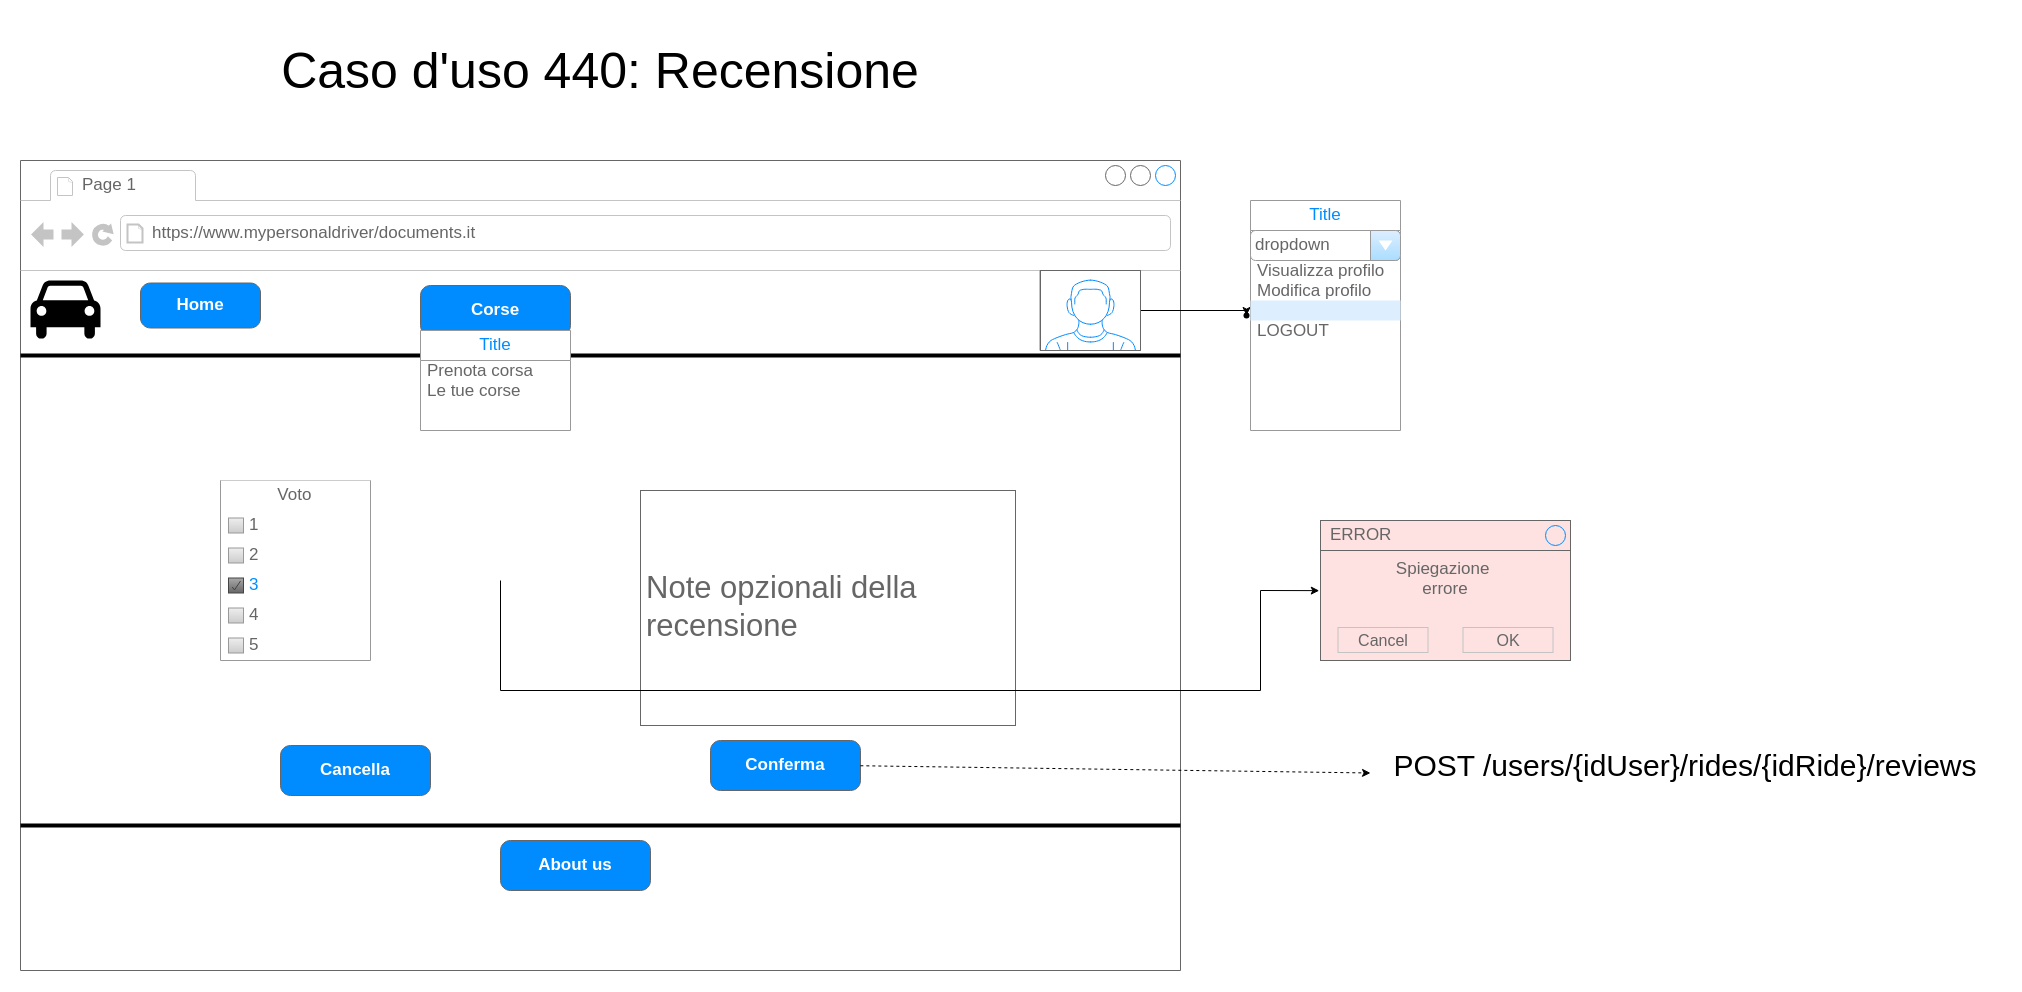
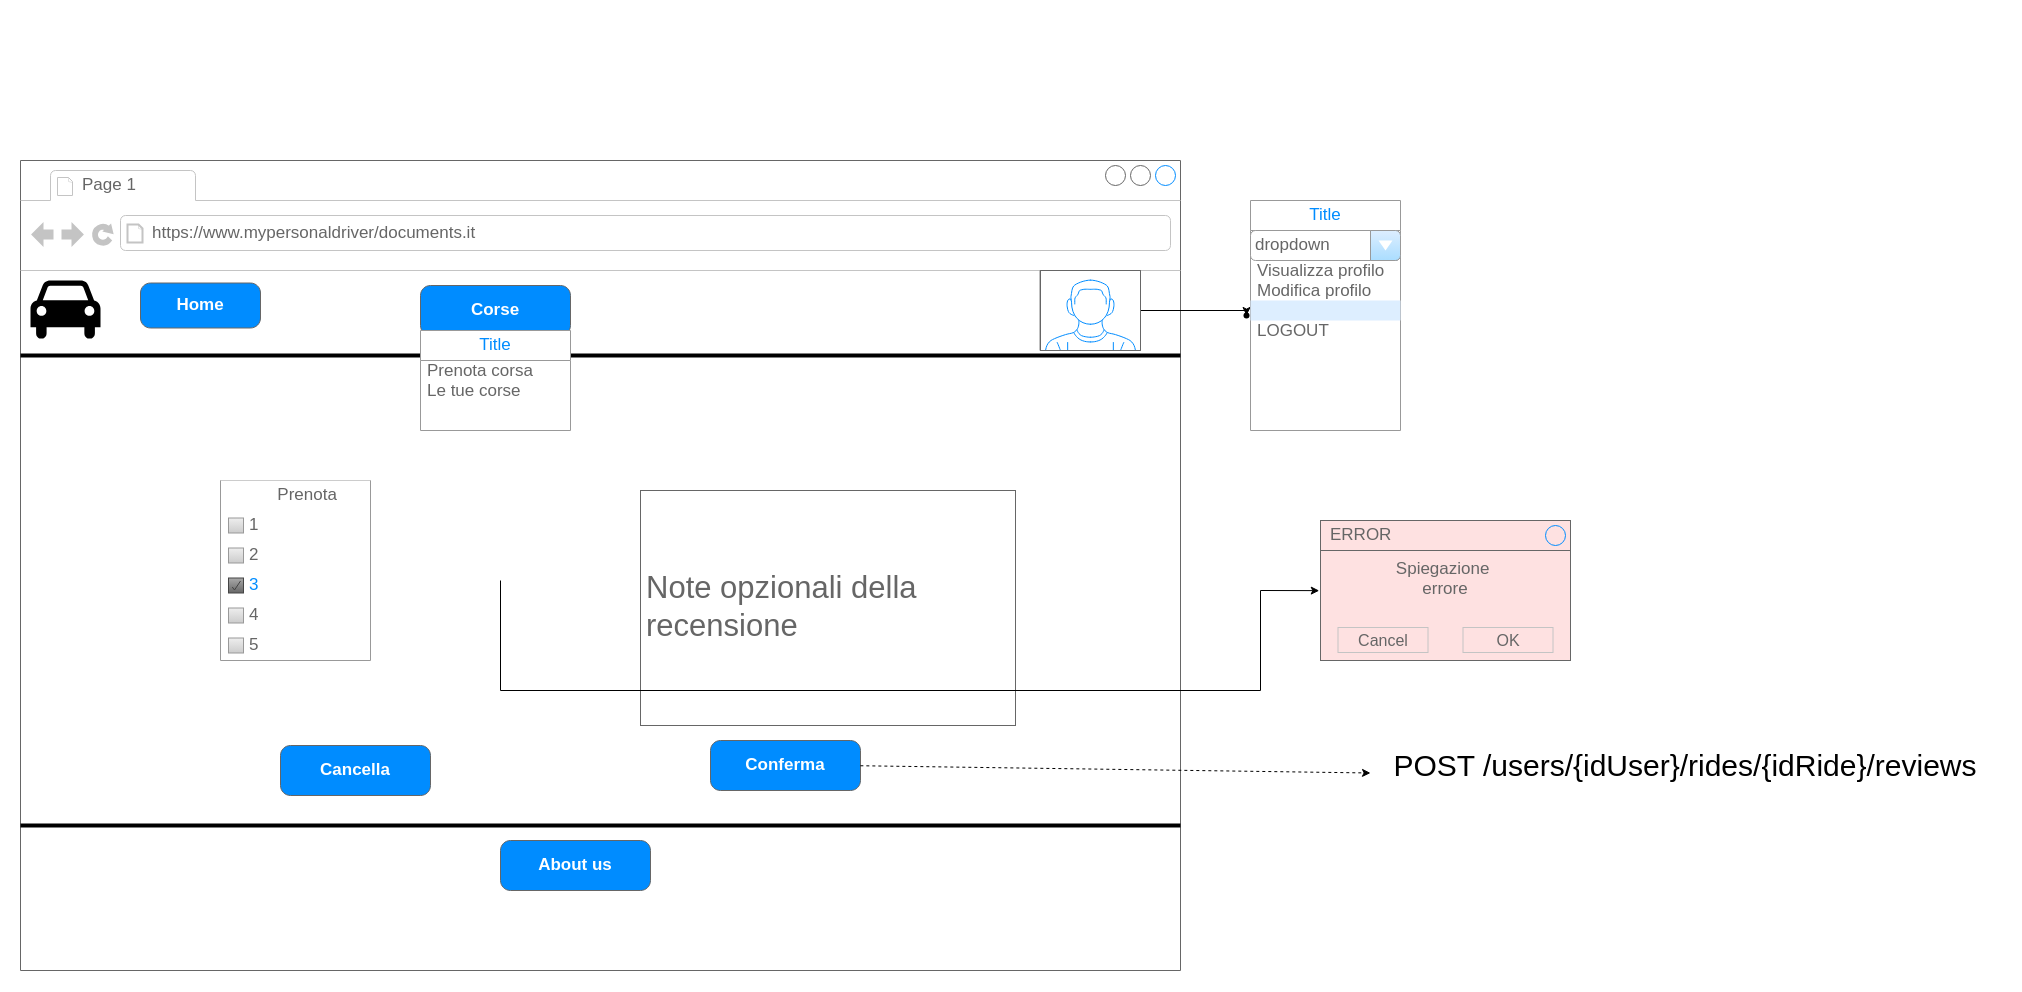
- <mxCell id="47" value="&lt;font style=&quot;font-size: 50px;&quot;&gt;Caso d'uso 440: Recensione&lt;/font&gt;" style="text;html=1;align=center;verticalAlign=middle;whiteSpace=wrap;rounded=0;" vertex="1" parent="1"><mxGeometry x="20" y="20" width="1160" height="100" as="geometry" /></mxCell>
- <mxCell id="12" value="&amp;nbsp; &amp;nbsp; &amp;nbsp; Voto" style="text;strokeColor=none;align=left;verticalAlign=middle;spacingLeft=27;spacingRight=10;overflow=hidden;points=[[0,0.5],[1,0.5]];portConstraint=eastwest;rotatable=0;whiteSpace=wrap;html=1;fillColor=none;fontColor=inherit;fontSize=17;" vertex="1" parent="11"><mxGeometry width="150" height="30" as="geometry" /></mxCell>
+ <mxCell id="12" value="&amp;nbsp; &amp;nbsp; &amp;nbsp; Prenota" style="text;strokeColor=none;align=left;verticalAlign=middle;spacingLeft=27;spacingRight=10;overflow=hidden;points=[[0,0.5],[1,0.5]];portConstraint=eastwest;rotatable=0;whiteSpace=wrap;html=1;fillColor=none;fontColor=inherit;fontSize=17;" vertex="1" parent="11"><mxGeometry width="150" height="30" as="geometry" /></mxCell>
